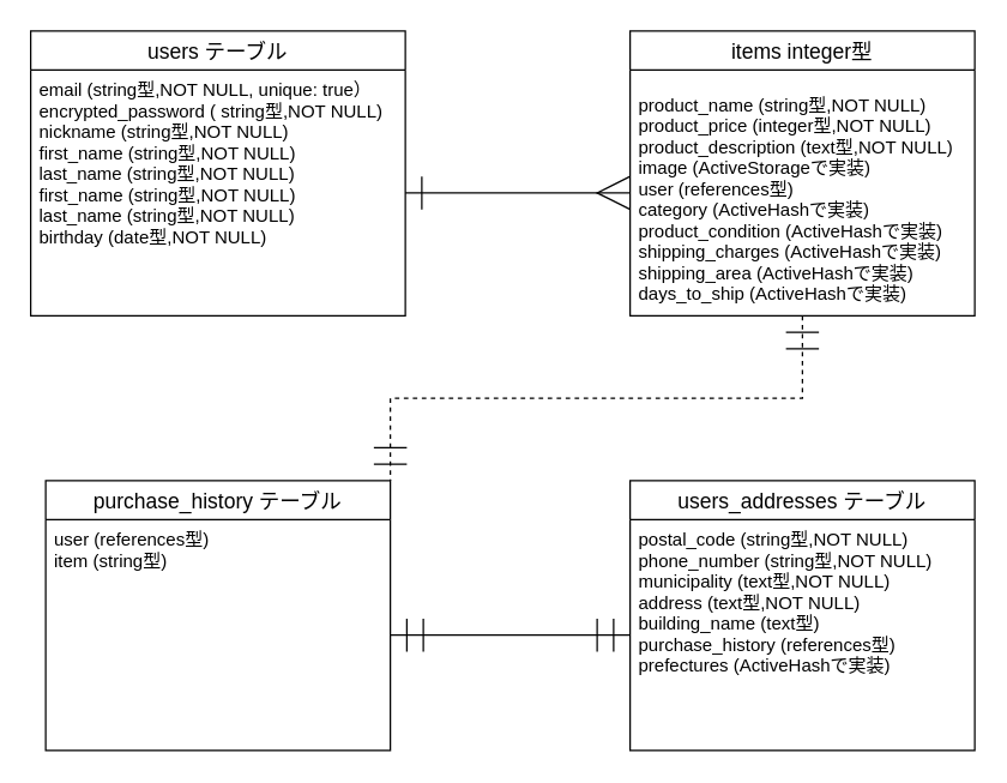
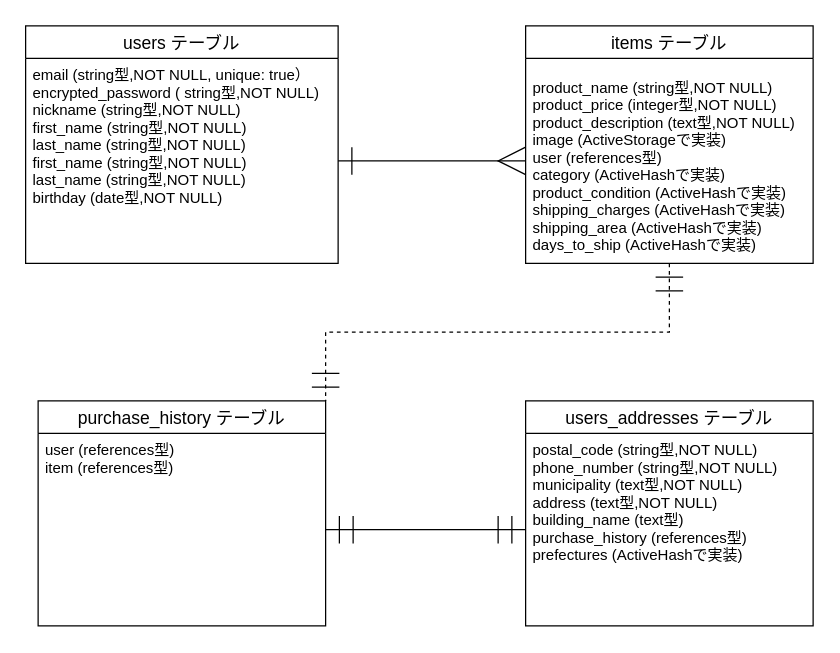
- <mxCell id="11" value="items integer型" style="swimlane;fontStyle=0;childLayout=stackLayout;horizontal=1;startSize=26;horizontalStack=0;resizeParent=1;resizeParentMax=0;resizeLast=0;collapsible=1;marginBottom=0;align=center;fontSize=14;" parent="1" vertex="1"><mxGeometry x="420" y="20" width="230" height="190" as="geometry"><mxRectangle x="50" y="60" width="50" height="26" as="alternateBounds" /></mxGeometry></mxCell>
+ <mxCell id="11" value="items テーブル" style="swimlane;fontStyle=0;childLayout=stackLayout;horizontal=1;startSize=26;horizontalStack=0;resizeParent=1;resizeParentMax=0;resizeLast=0;collapsible=1;marginBottom=0;align=center;fontSize=14;" parent="1" vertex="1"><mxGeometry x="420" y="20" width="230" height="190" as="geometry"><mxRectangle x="50" y="60" width="50" height="26" as="alternateBounds" /></mxGeometry></mxCell>
- <mxCell id="5" value="user (references型)&#10;item (string型)" style="text;strokeColor=none;fillColor=none;spacingLeft=4;spacingRight=4;overflow=hidden;rotatable=0;points=[[0,0.5],[1,0.5]];portConstraint=eastwest;fontSize=12;" parent="4" vertex="1"><mxGeometry y="26" width="230" height="154" as="geometry" /></mxCell>
+ <mxCell id="5" value="user (references型)&#10;item (references型)" style="text;strokeColor=none;fillColor=none;spacingLeft=4;spacingRight=4;overflow=hidden;rotatable=0;points=[[0,0.5],[1,0.5]];portConstraint=eastwest;fontSize=12;" parent="4" vertex="1"><mxGeometry y="26" width="230" height="154" as="geometry" /></mxCell>
